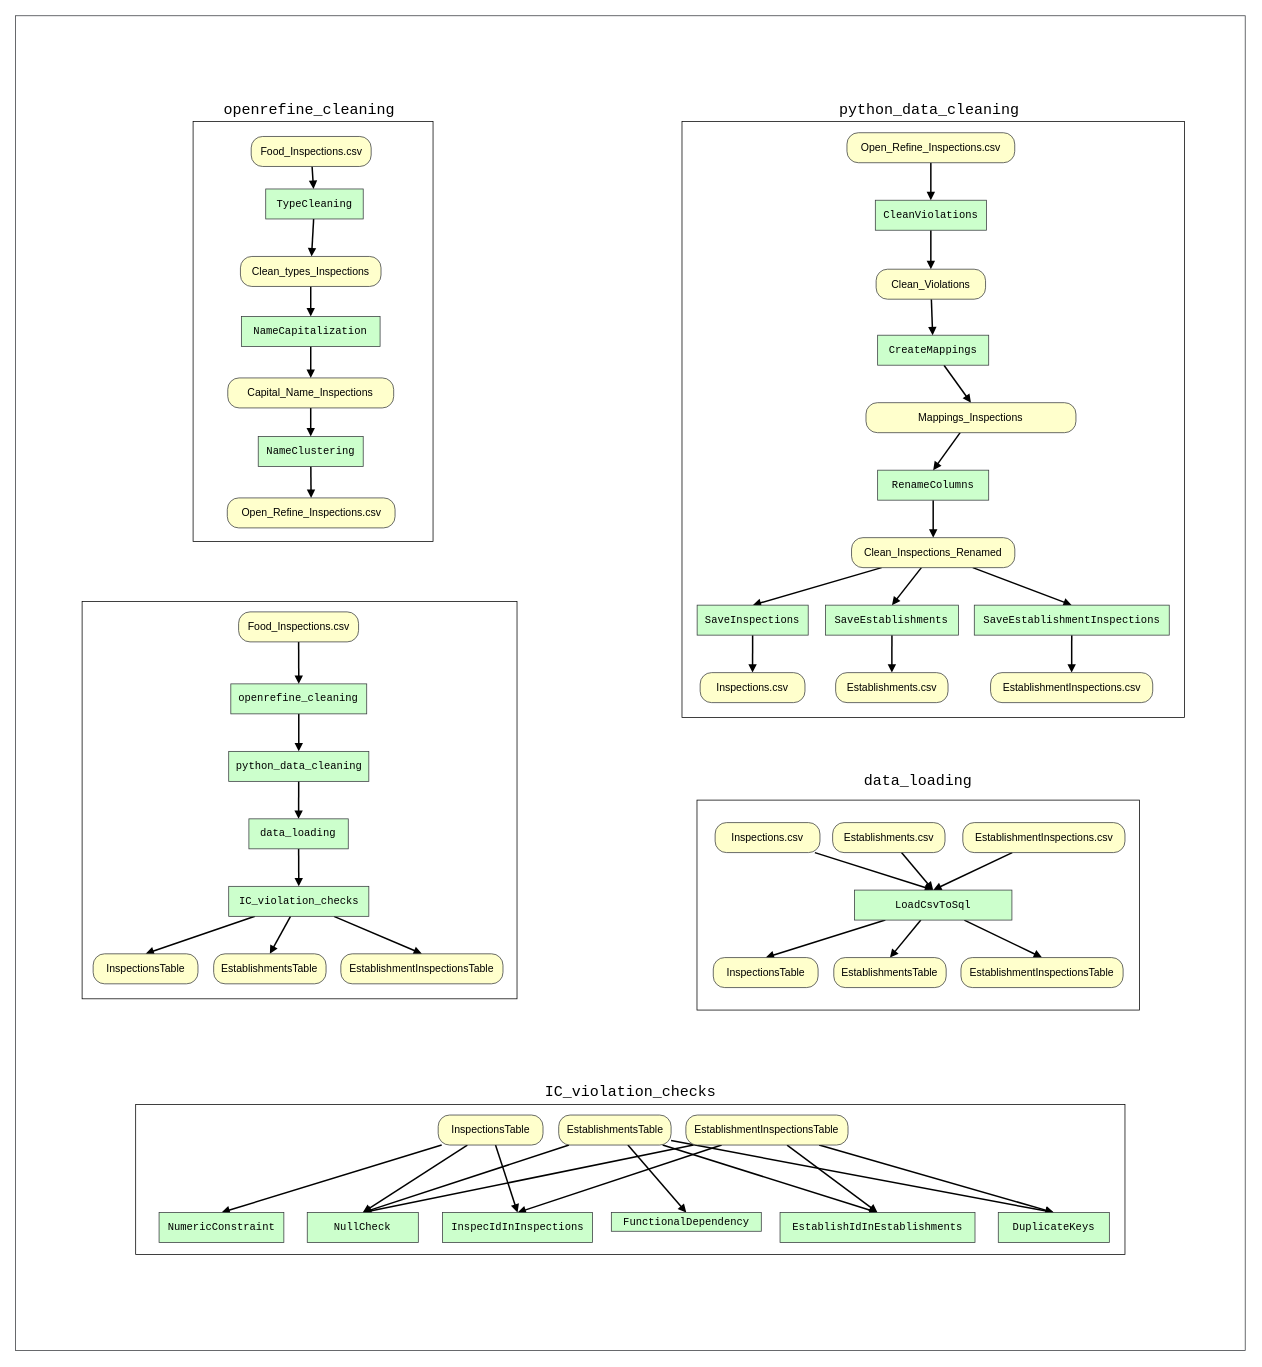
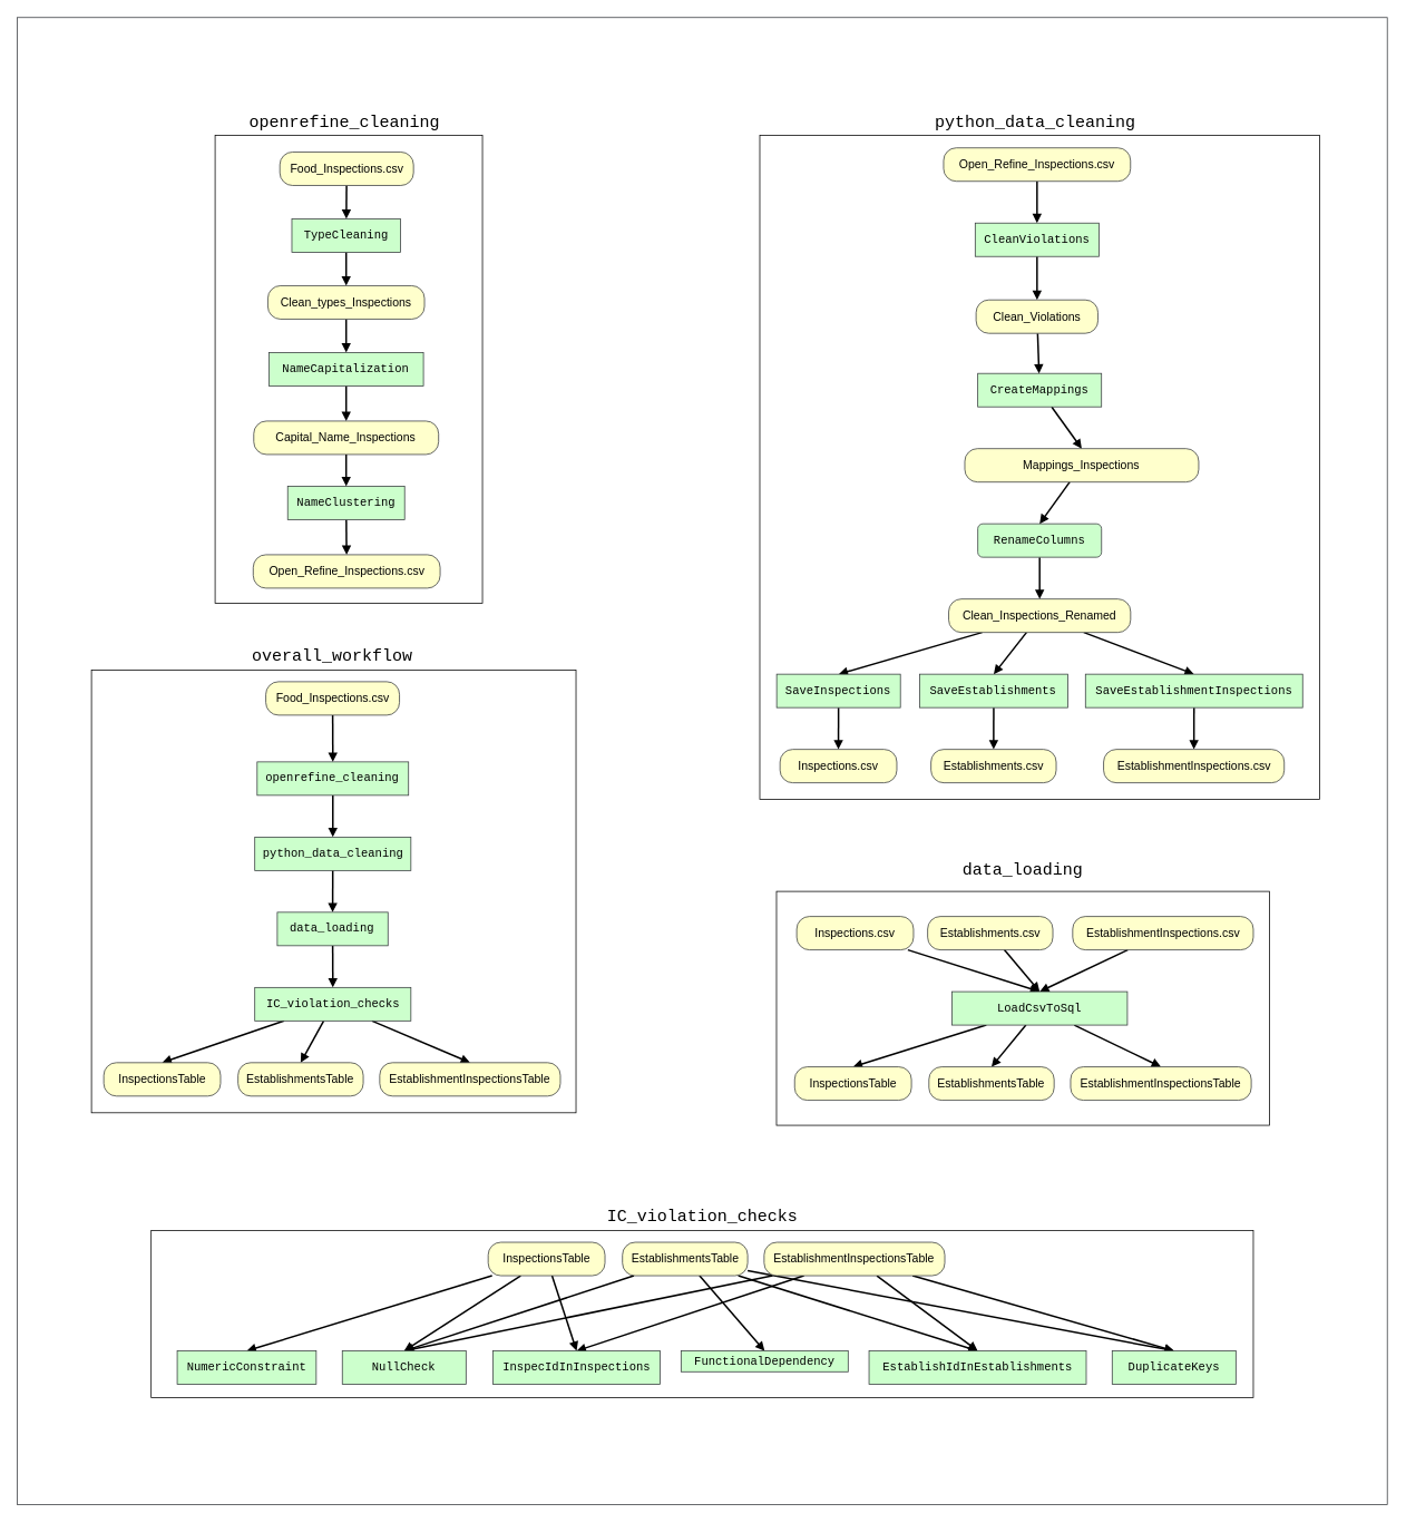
- <mxCell id="7" value="&lt;font color=&quot;#000000&quot; face=&quot;Courier New&quot; style=&quot;font-size: 14px&quot;&gt;TypeCleaning&lt;/font&gt;" style="rounded=0;whiteSpace=wrap;html=1;strokeColor=#36393d;fillColor=#ccffcc;strokeWidth=1;" parent="1" vertex="1"><mxGeometry x="353.88" y="251" width="130" height="40" as="geometry" /></mxCell>
+ <mxCell id="7" value="&lt;font color=&quot;#000000&quot; face=&quot;Courier New&quot; style=&quot;font-size: 14px&quot;&gt;TypeCleaning&lt;/font&gt;" style="rounded=0;whiteSpace=wrap;html=1;strokeColor=#36393d;fillColor=#ccffcc;strokeWidth=1;" parent="1" vertex="1"><mxGeometry x="348.88" y="261" width="130" height="40" as="geometry" /></mxCell>
- <mxCell id="27" value="&lt;font color=&quot;#000000&quot; face=&quot;Courier New&quot; style=&quot;font-size: 14px&quot;&gt;RenameColumns&lt;/font&gt;" style="rounded=0;whiteSpace=wrap;html=1;strokeColor=#36393d;fillColor=#ccffcc;strokeWidth=1;" vertex="1" parent="1"><mxGeometry x="1169.93" y="626" width="148.12" height="40" as="geometry" /></mxCell>
+ <mxCell id="27" value="&lt;font color=&quot;#000000&quot; face=&quot;Courier New&quot; style=&quot;font-size: 14px&quot;&gt;RenameColumns&lt;/font&gt;" style="whiteSpace=wrap;html=1;strokeColor=#36393d;fillColor=#ccffcc;strokeWidth=1;rounded=1;" vertex="1" parent="1"><mxGeometry x="1169.93" y="626" width="148.12" height="40" as="geometry" /></mxCell>
+ <mxCell id="53" value="&lt;font color=&quot;#000000&quot; face=&quot;Courier New&quot;&gt;&lt;span style=&quot;font-size: 20px&quot;&gt;overall_workflow&lt;/span&gt;&lt;/font&gt;" style="text;html=1;strokeColor=none;fillColor=none;align=center;verticalAlign=middle;whiteSpace=wrap;rounded=0;" vertex="1" parent="1"><mxGeometry x="271.12" y="769" width="253.13" height="30" as="geometry" /></mxCell>
